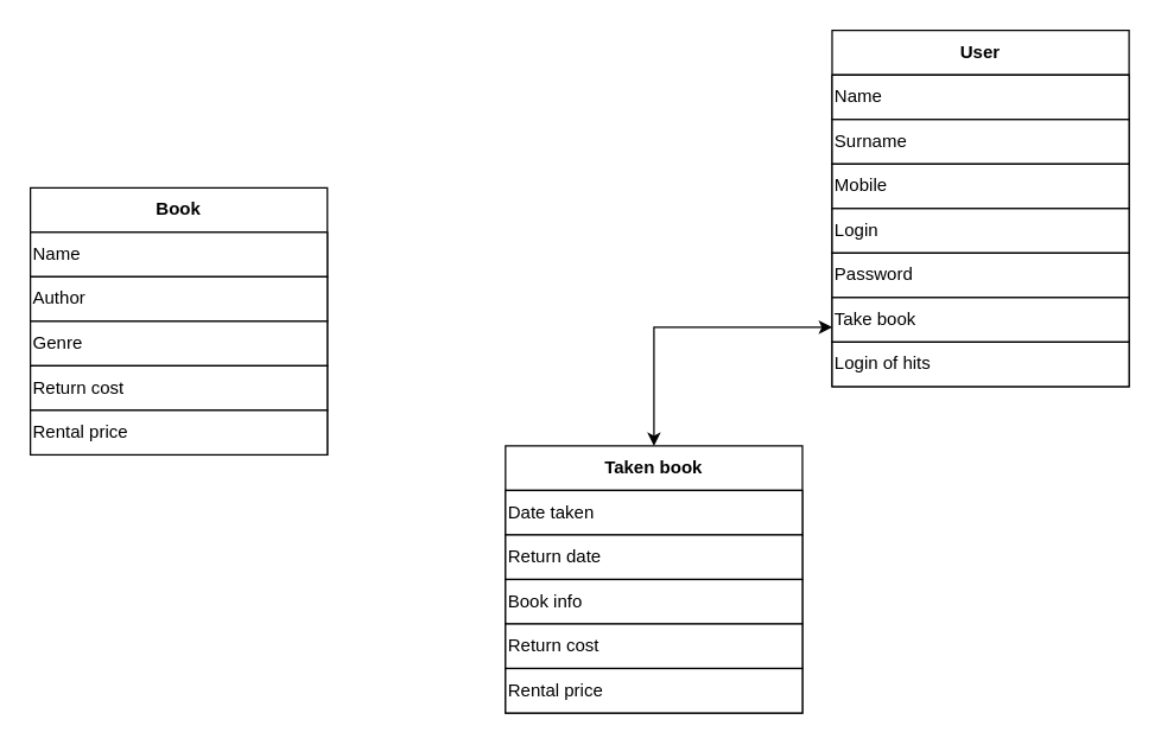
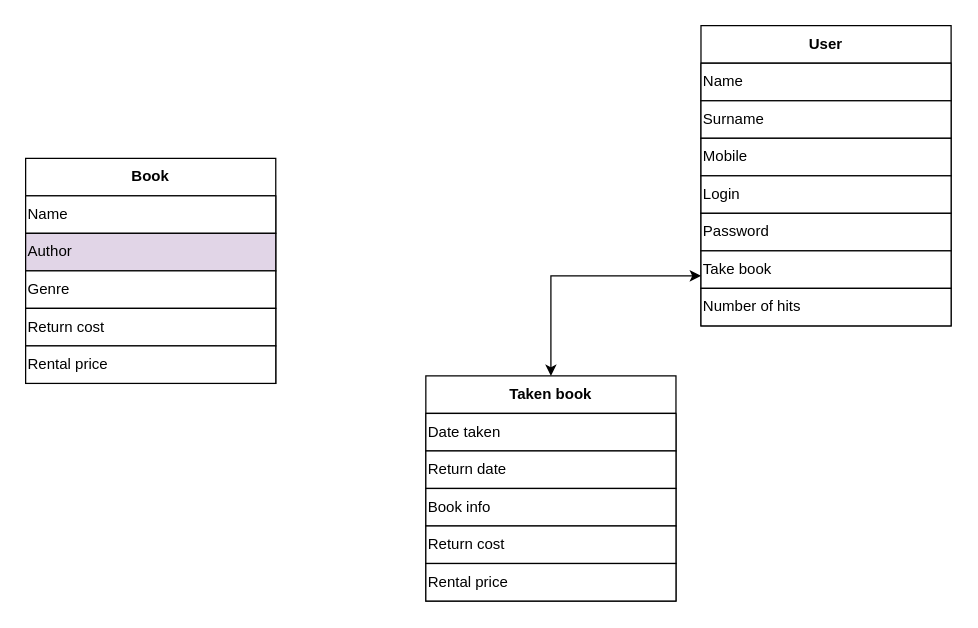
- <mxCell id="4" value="Author" style="whiteSpace=wrap;html=1;align=left;" vertex="1" parent="2"><mxGeometry y="60" width="200" height="30" as="geometry" /></mxCell>
+ <mxCell id="4" value="Author" style="whiteSpace=wrap;html=1;align=left;fillColor=#e1d5e7;" vertex="1" parent="2"><mxGeometry y="60" width="200" height="30" as="geometry" /></mxCell>
- <mxCell id="21" value="Login of hits" style="whiteSpace=wrap;html=1;align=left;" vertex="1" parent="14"><mxGeometry y="210" width="200" height="30" as="geometry" /></mxCell>
+ <mxCell id="21" value="Number of hits" style="whiteSpace=wrap;html=1;align=left;" vertex="1" parent="14"><mxGeometry y="210" width="200" height="30" as="geometry" /></mxCell>
